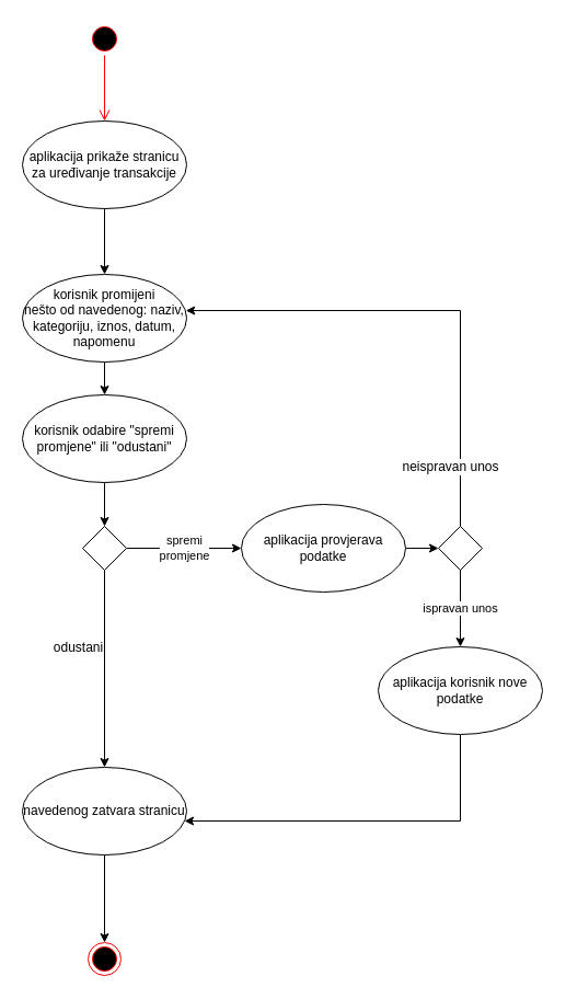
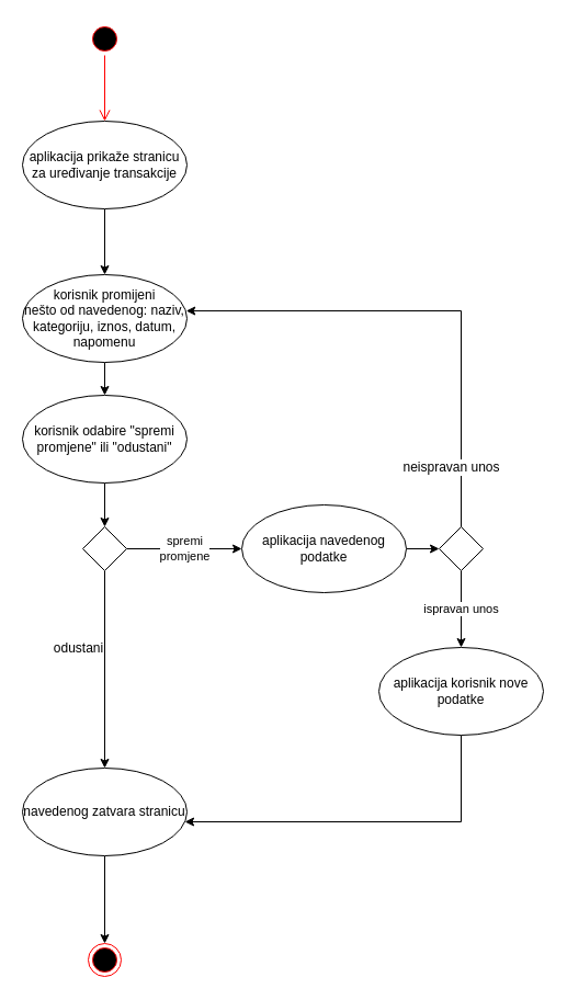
- <mxCell id="17" value="aplikacija provjerava podatke" style="ellipse;whiteSpace=wrap;html=1;" parent="1" vertex="1"><mxGeometry x="220" y="460" width="150" height="80" as="geometry" /></mxCell>
+ <mxCell id="17" value="aplikacija navedenog podatke" style="ellipse;whiteSpace=wrap;html=1;" parent="1" vertex="1"><mxGeometry x="220" y="460" width="150" height="80" as="geometry" /></mxCell>
